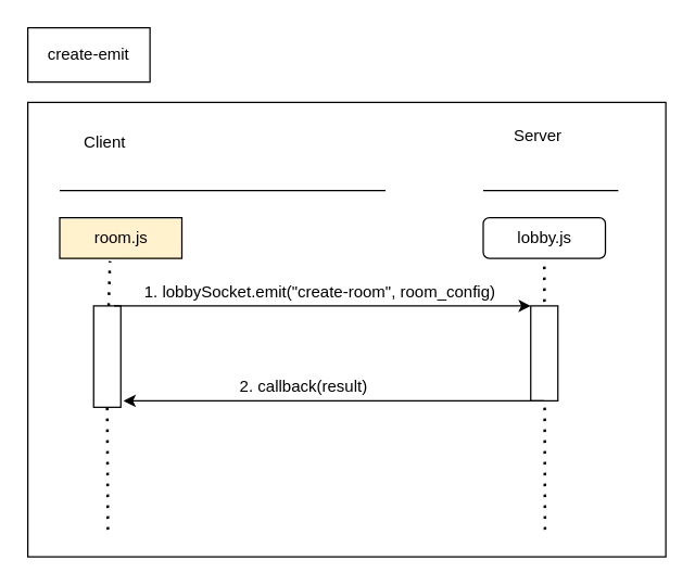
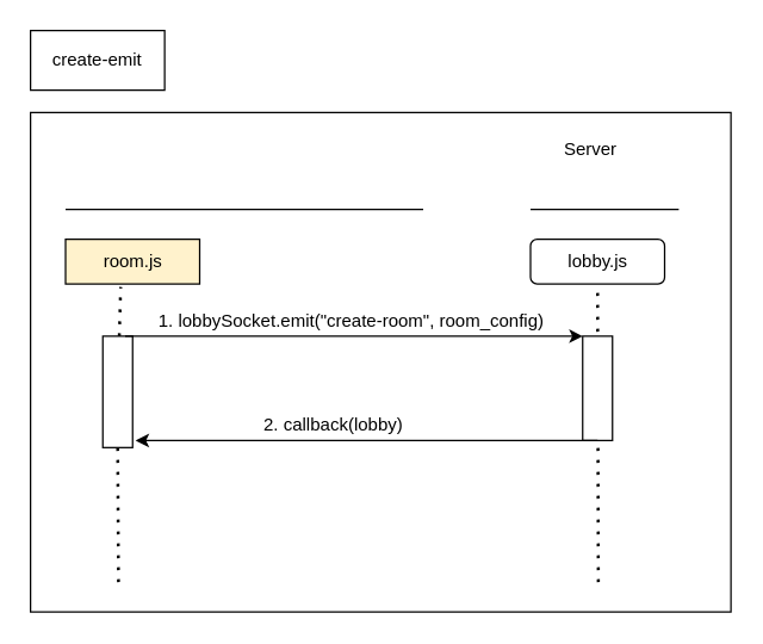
- <mxCell id="10" value="Client" style="text;strokeColor=none;align=center;fillColor=none;html=1;verticalAlign=middle;whiteSpace=wrap;rounded=0;" parent="1" vertex="1"><mxGeometry x="46.5" y="90" width="60" height="30" as="geometry" /></mxCell>
- <mxCell id="18" value="2. callback(result)" style="text;strokeColor=none;align=center;fillColor=none;html=1;verticalAlign=middle;whiteSpace=wrap;rounded=0;" parent="1" vertex="1"><mxGeometry x="100" y="270" width="247" height="30" as="geometry" /></mxCell>
+ <mxCell id="18" value="2. callback(lobby)" style="text;strokeColor=none;align=center;fillColor=none;html=1;verticalAlign=middle;whiteSpace=wrap;rounded=0;" parent="1" vertex="1"><mxGeometry x="100" y="270" width="247" height="30" as="geometry" /></mxCell>
